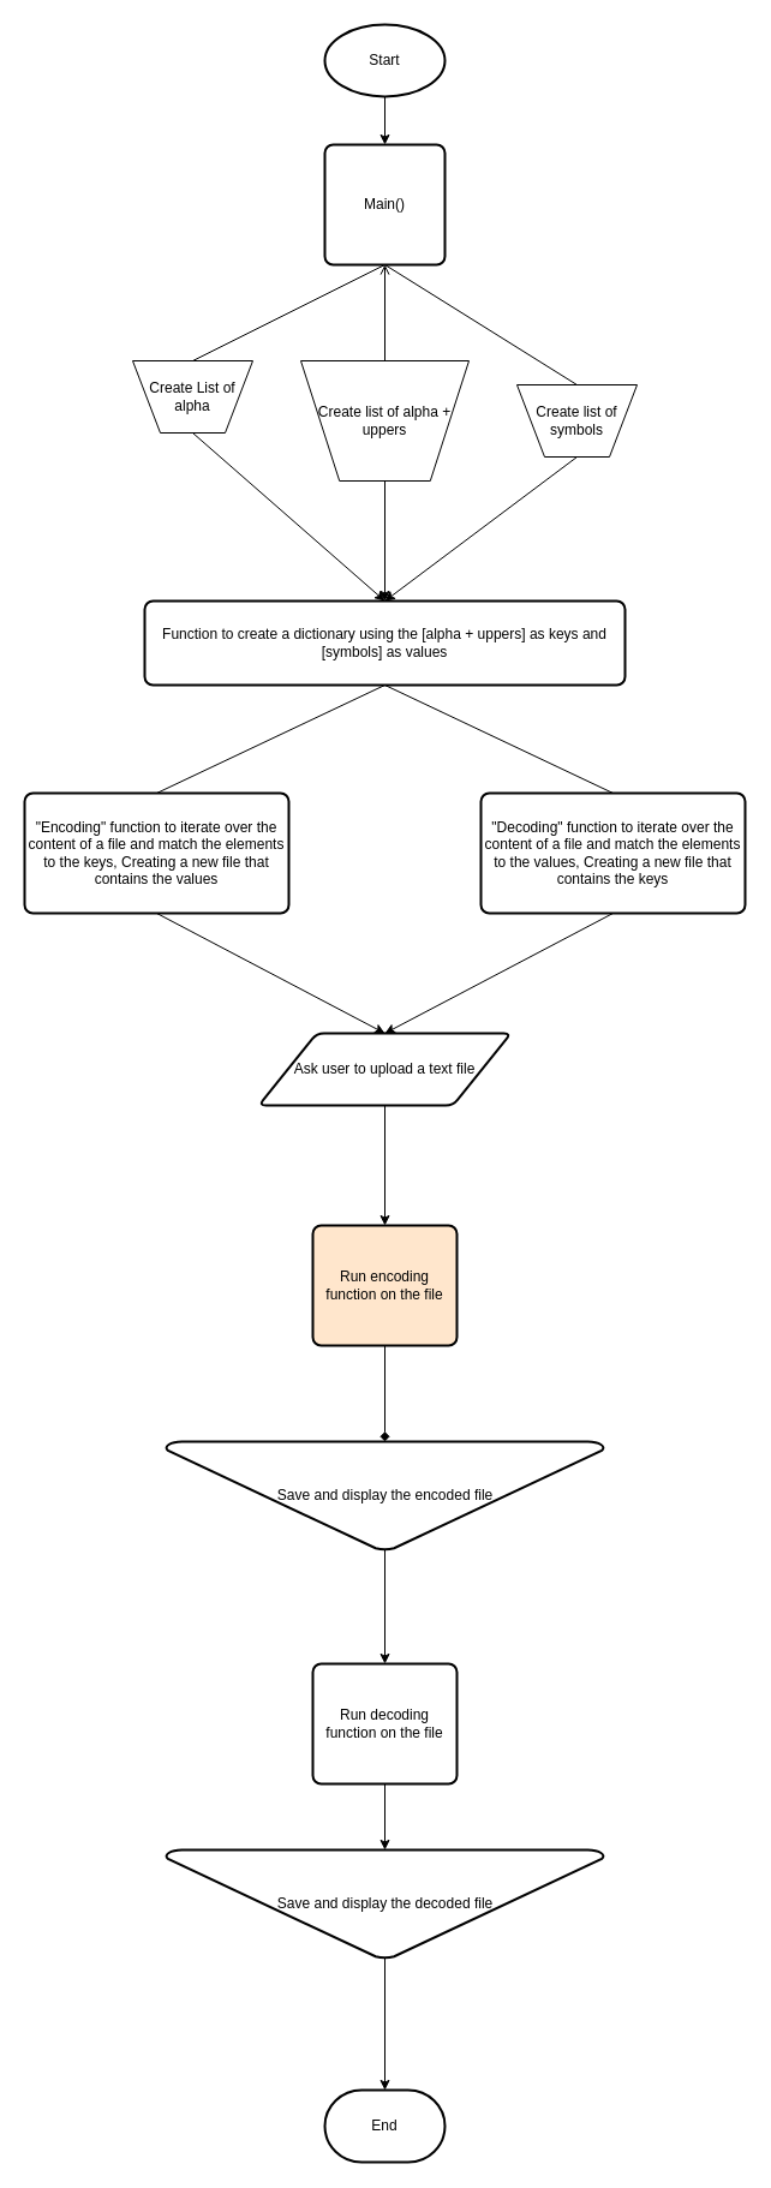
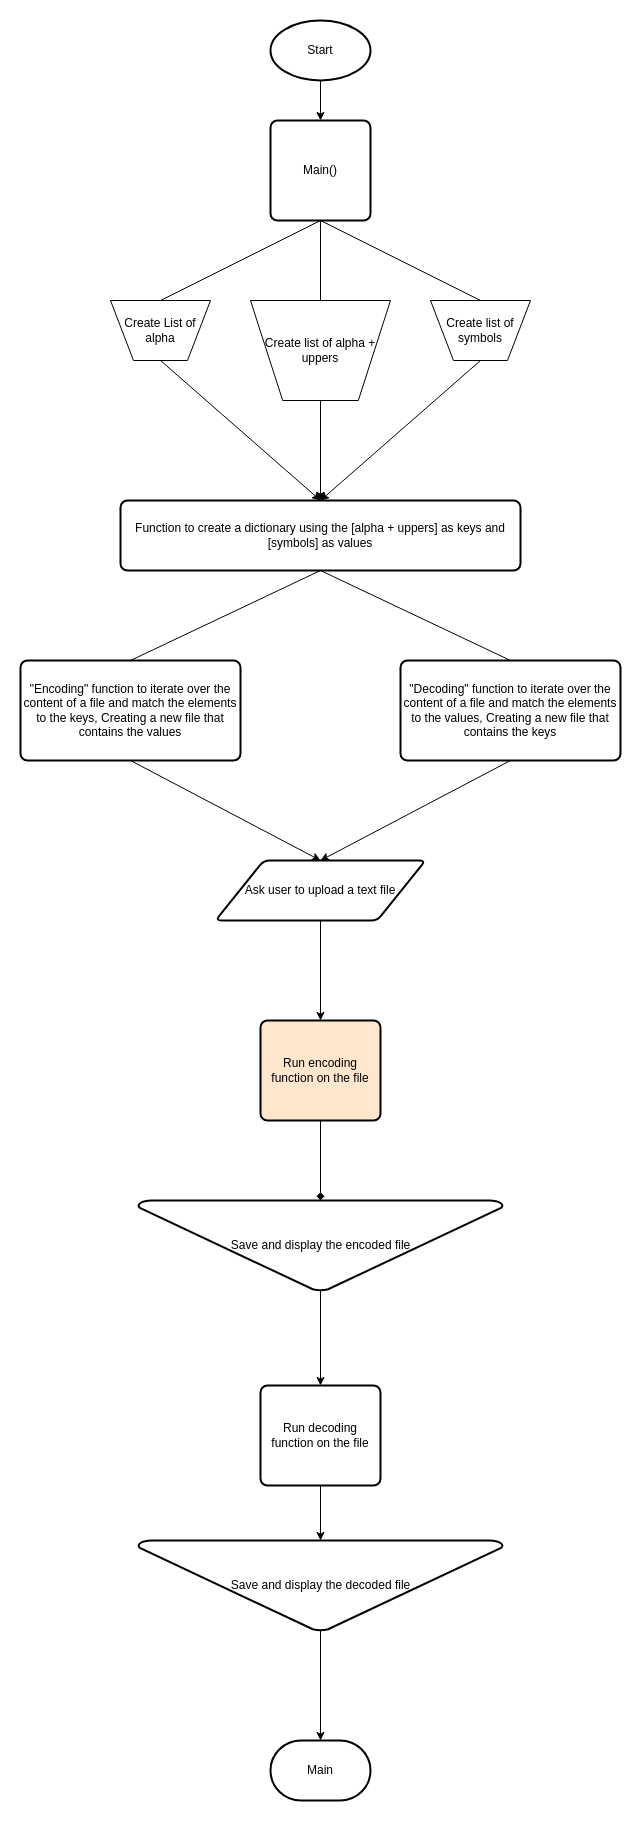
- <mxCell id="19" value="" style="endArrow=open;html=1;rounded=0;entryX=0.5;entryY=1;entryDx=0;entryDy=0;exitX=0.5;exitY=0;exitDx=0;exitDy=0;" edge="1" parent="1" source="5" target="4"><mxGeometry width="50" height="50" relative="1" as="geometry"><mxPoint x="290" y="310" as="sourcePoint" /><mxPoint x="320" y="230" as="targetPoint" /></mxGeometry></mxCell>
+ <mxCell id="19" value="" style="endArrow=none;html=1;rounded=0;entryX=0.5;entryY=1;entryDx=0;entryDy=0;exitX=0.5;exitY=0;exitDx=0;exitDy=0;" edge="1" parent="1" source="5" target="4"><mxGeometry width="50" height="50" relative="1" as="geometry"><mxPoint x="290" y="310" as="sourcePoint" /><mxPoint x="320" y="230" as="targetPoint" /></mxGeometry></mxCell>
- <mxCell id="7" value="Create list of symbols" style="verticalLabelPosition=middle;verticalAlign=middle;html=1;shape=trapezoid;perimeter=trapezoidPerimeter;whiteSpace=wrap;size=0.23;arcSize=10;flipV=1;labelPosition=center;align=center;" vertex="1" parent="1"><mxGeometry x="430" y="320" width="100" height="60" as="geometry" /></mxCell>
+ <mxCell id="7" value="Create list of symbols" style="verticalLabelPosition=middle;verticalAlign=middle;html=1;shape=trapezoid;perimeter=trapezoidPerimeter;whiteSpace=wrap;size=0.23;arcSize=10;flipV=1;labelPosition=center;align=center;" vertex="1" parent="1"><mxGeometry x="430" y="300" width="100" height="60" as="geometry" /></mxCell>
- <mxCell id="16" value="End" style="strokeWidth=2;html=1;shape=mxgraph.flowchart.terminator;whiteSpace=wrap;" vertex="1" parent="1"><mxGeometry x="270" y="1740" width="100" height="60" as="geometry" /></mxCell>
+ <mxCell id="16" value="Main" style="strokeWidth=2;html=1;shape=mxgraph.flowchart.terminator;whiteSpace=wrap;" vertex="1" parent="1"><mxGeometry x="270" y="1740" width="100" height="60" as="geometry" /></mxCell>
